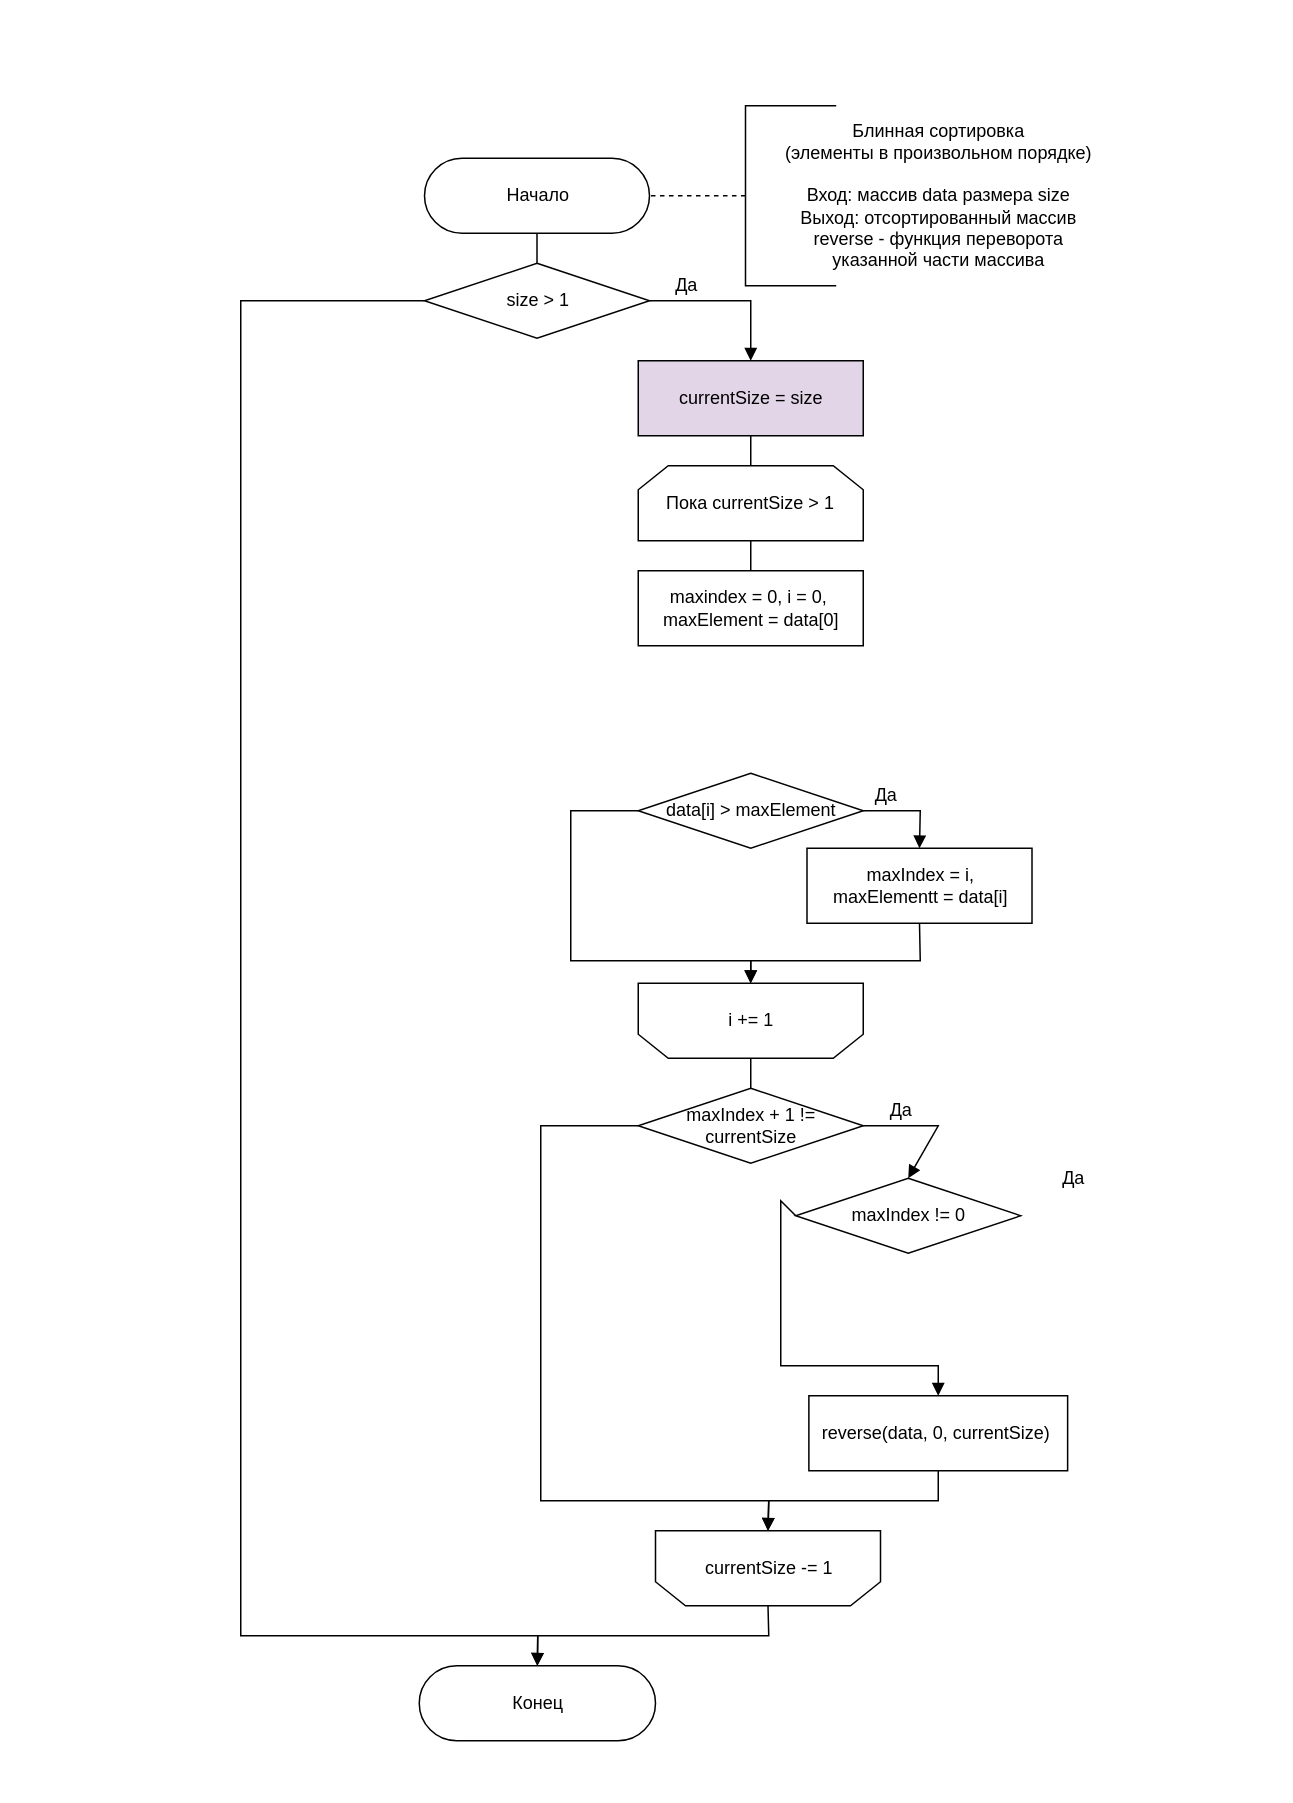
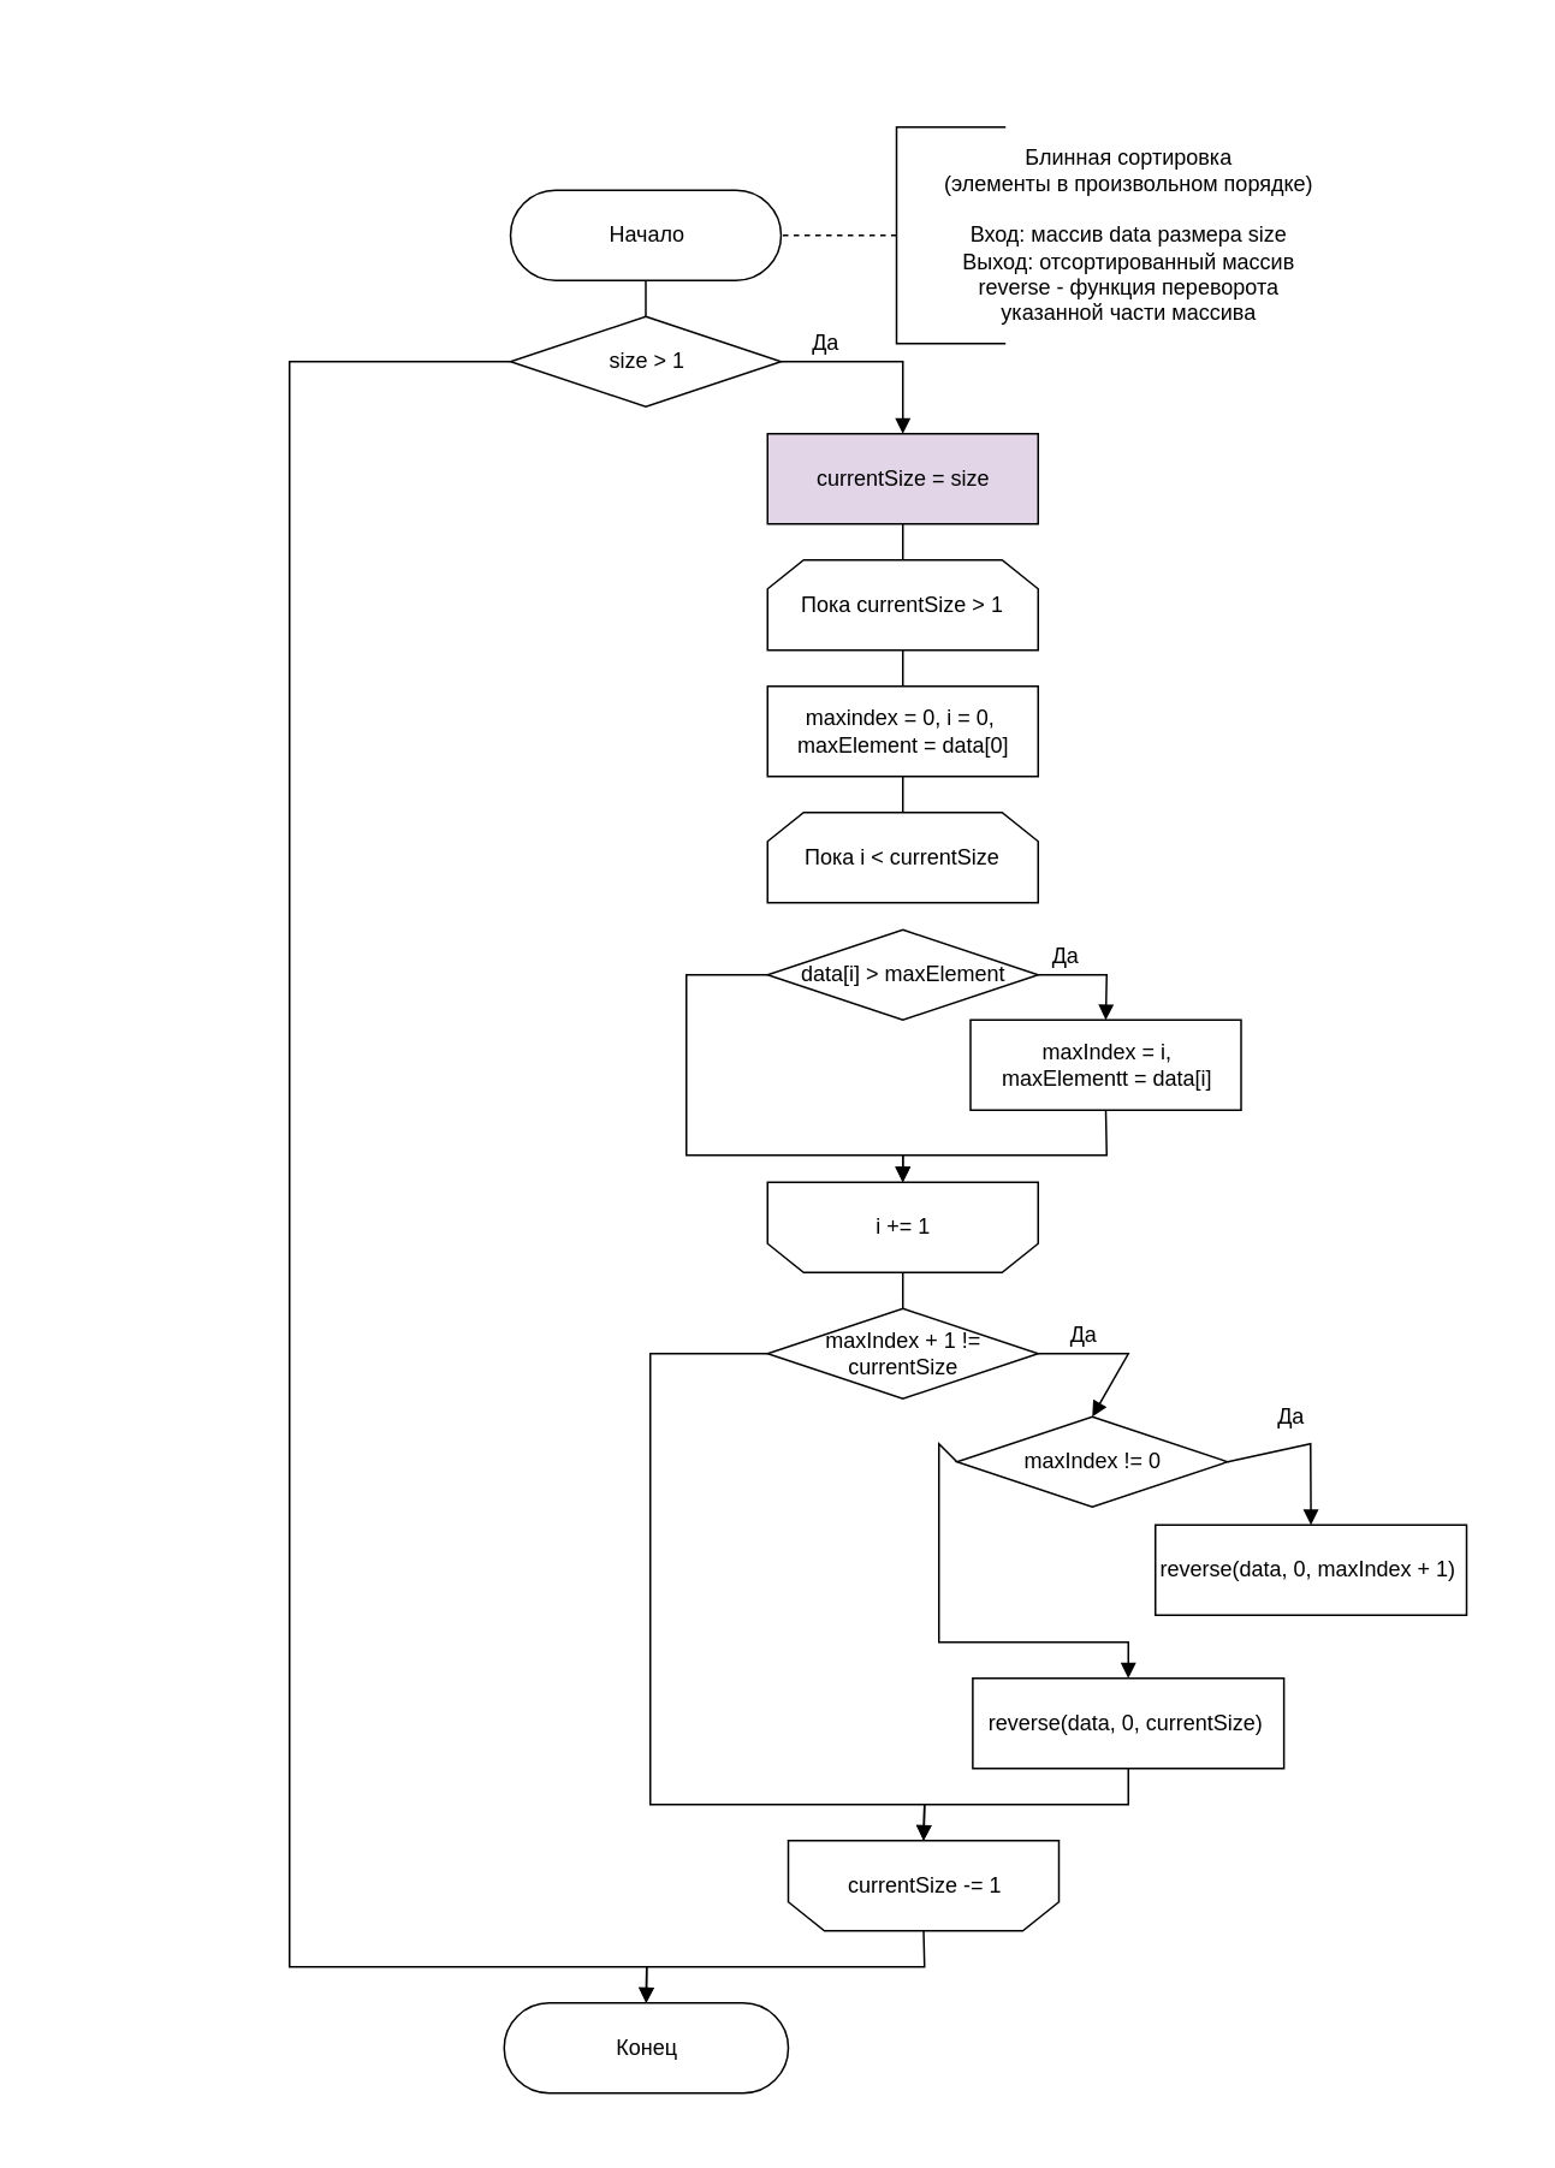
+ <mxCell id="19" style="edgeStyle=none;rounded=0;html=1;exitX=0.5;exitY=1;exitDx=0;exitDy=0;endArrow=none;endFill=0;" edge="1" parent="1" source="20" target="21"><mxGeometry relative="1" as="geometry" /></mxCell>
+ <mxCell id="21" value="Пока i &amp;lt; currentSize" style="shape=loopLimit;whiteSpace=wrap;html=1;" vertex="1" parent="1"><mxGeometry x="425" y="450" width="150" height="50" as="geometry" /></mxCell>
+ <mxCell id="36" style="edgeStyle=none;rounded=0;html=1;exitX=1;exitY=0.5;exitDx=0;exitDy=0;entryX=0.5;entryY=0;entryDx=0;entryDy=0;endArrow=block;endFill=1;" edge="1" parent="1" source="38" target="33"><mxGeometry relative="1" as="geometry"><Array as="points"><mxPoint x="726" y="800" /></Array></mxGeometry></mxCell>
+ <mxCell id="33" value="reverse(data, 0, maxIndex + 1)&amp;nbsp;" style="html=1;dashed=0;whitespace=wrap;" vertex="1" parent="1"><mxGeometry x="640" y="845" width="172.5" height="50" as="geometry" /></mxCell>
